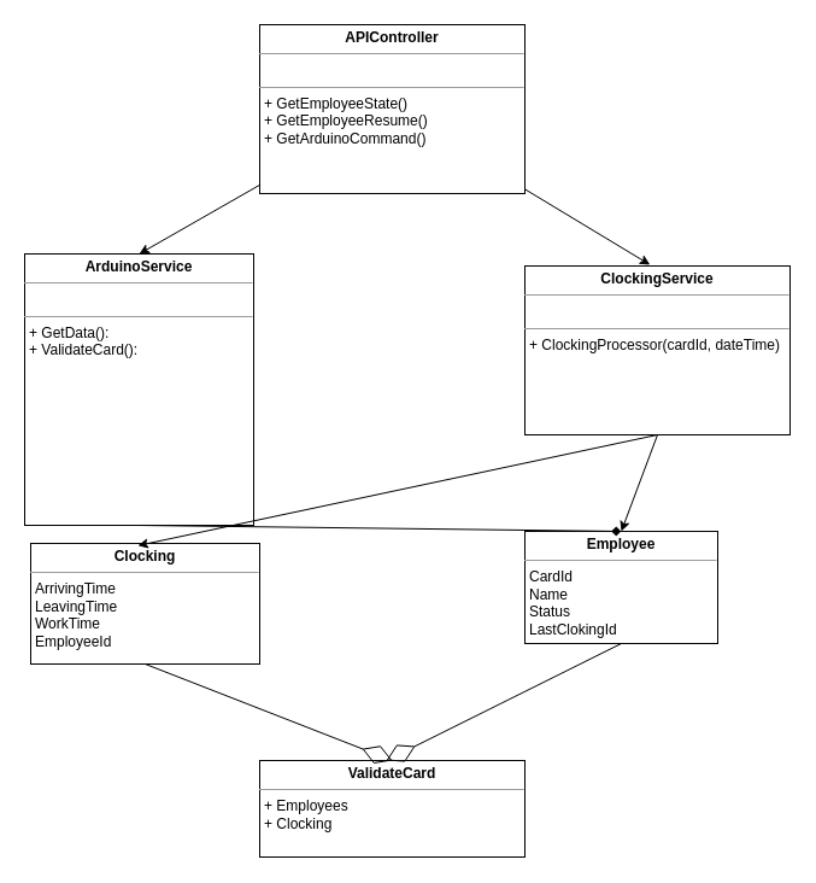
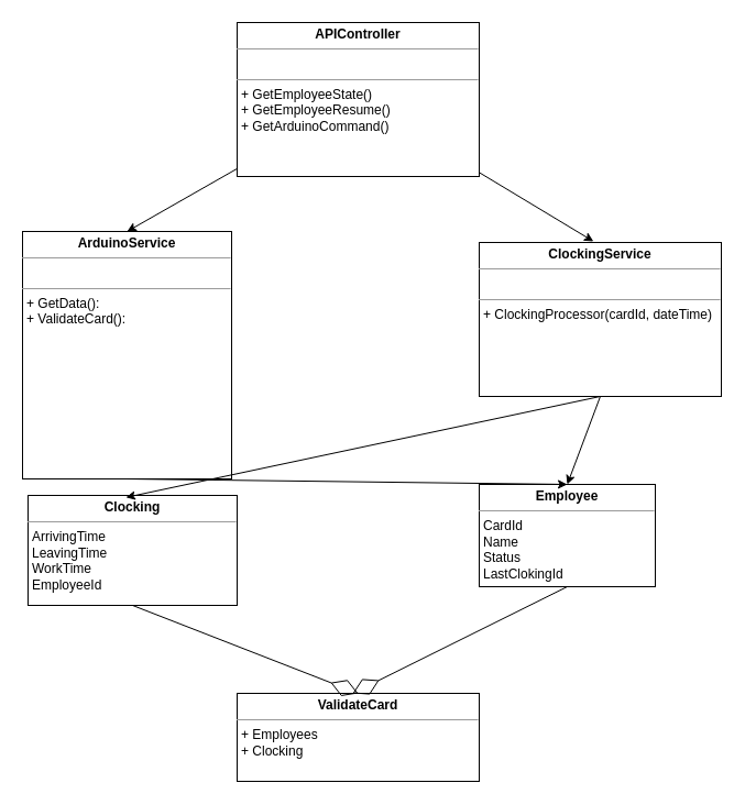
- <mxCell id="12" value="" style="endArrow=diamond;html=1;rounded=0;exitX=0.5;exitY=1;exitDx=0;exitDy=0;entryX=0.5;entryY=0;entryDx=0;entryDy=0;" edge="1" parent="1" source="4" target="2"><mxGeometry width="50" height="50" relative="1" as="geometry"><mxPoint x="255" y="130" as="sourcePoint" /><mxPoint x="155" y="250" as="targetPoint" /></mxGeometry></mxCell>
+ <mxCell id="12" value="" style="endArrow=classic;html=1;rounded=0;exitX=0.5;exitY=1;exitDx=0;exitDy=0;entryX=0.5;entryY=0;entryDx=0;entryDy=0;" edge="1" parent="1" source="4" target="2"><mxGeometry width="50" height="50" relative="1" as="geometry"><mxPoint x="255" y="130" as="sourcePoint" /><mxPoint x="155" y="250" as="targetPoint" /></mxGeometry></mxCell>
